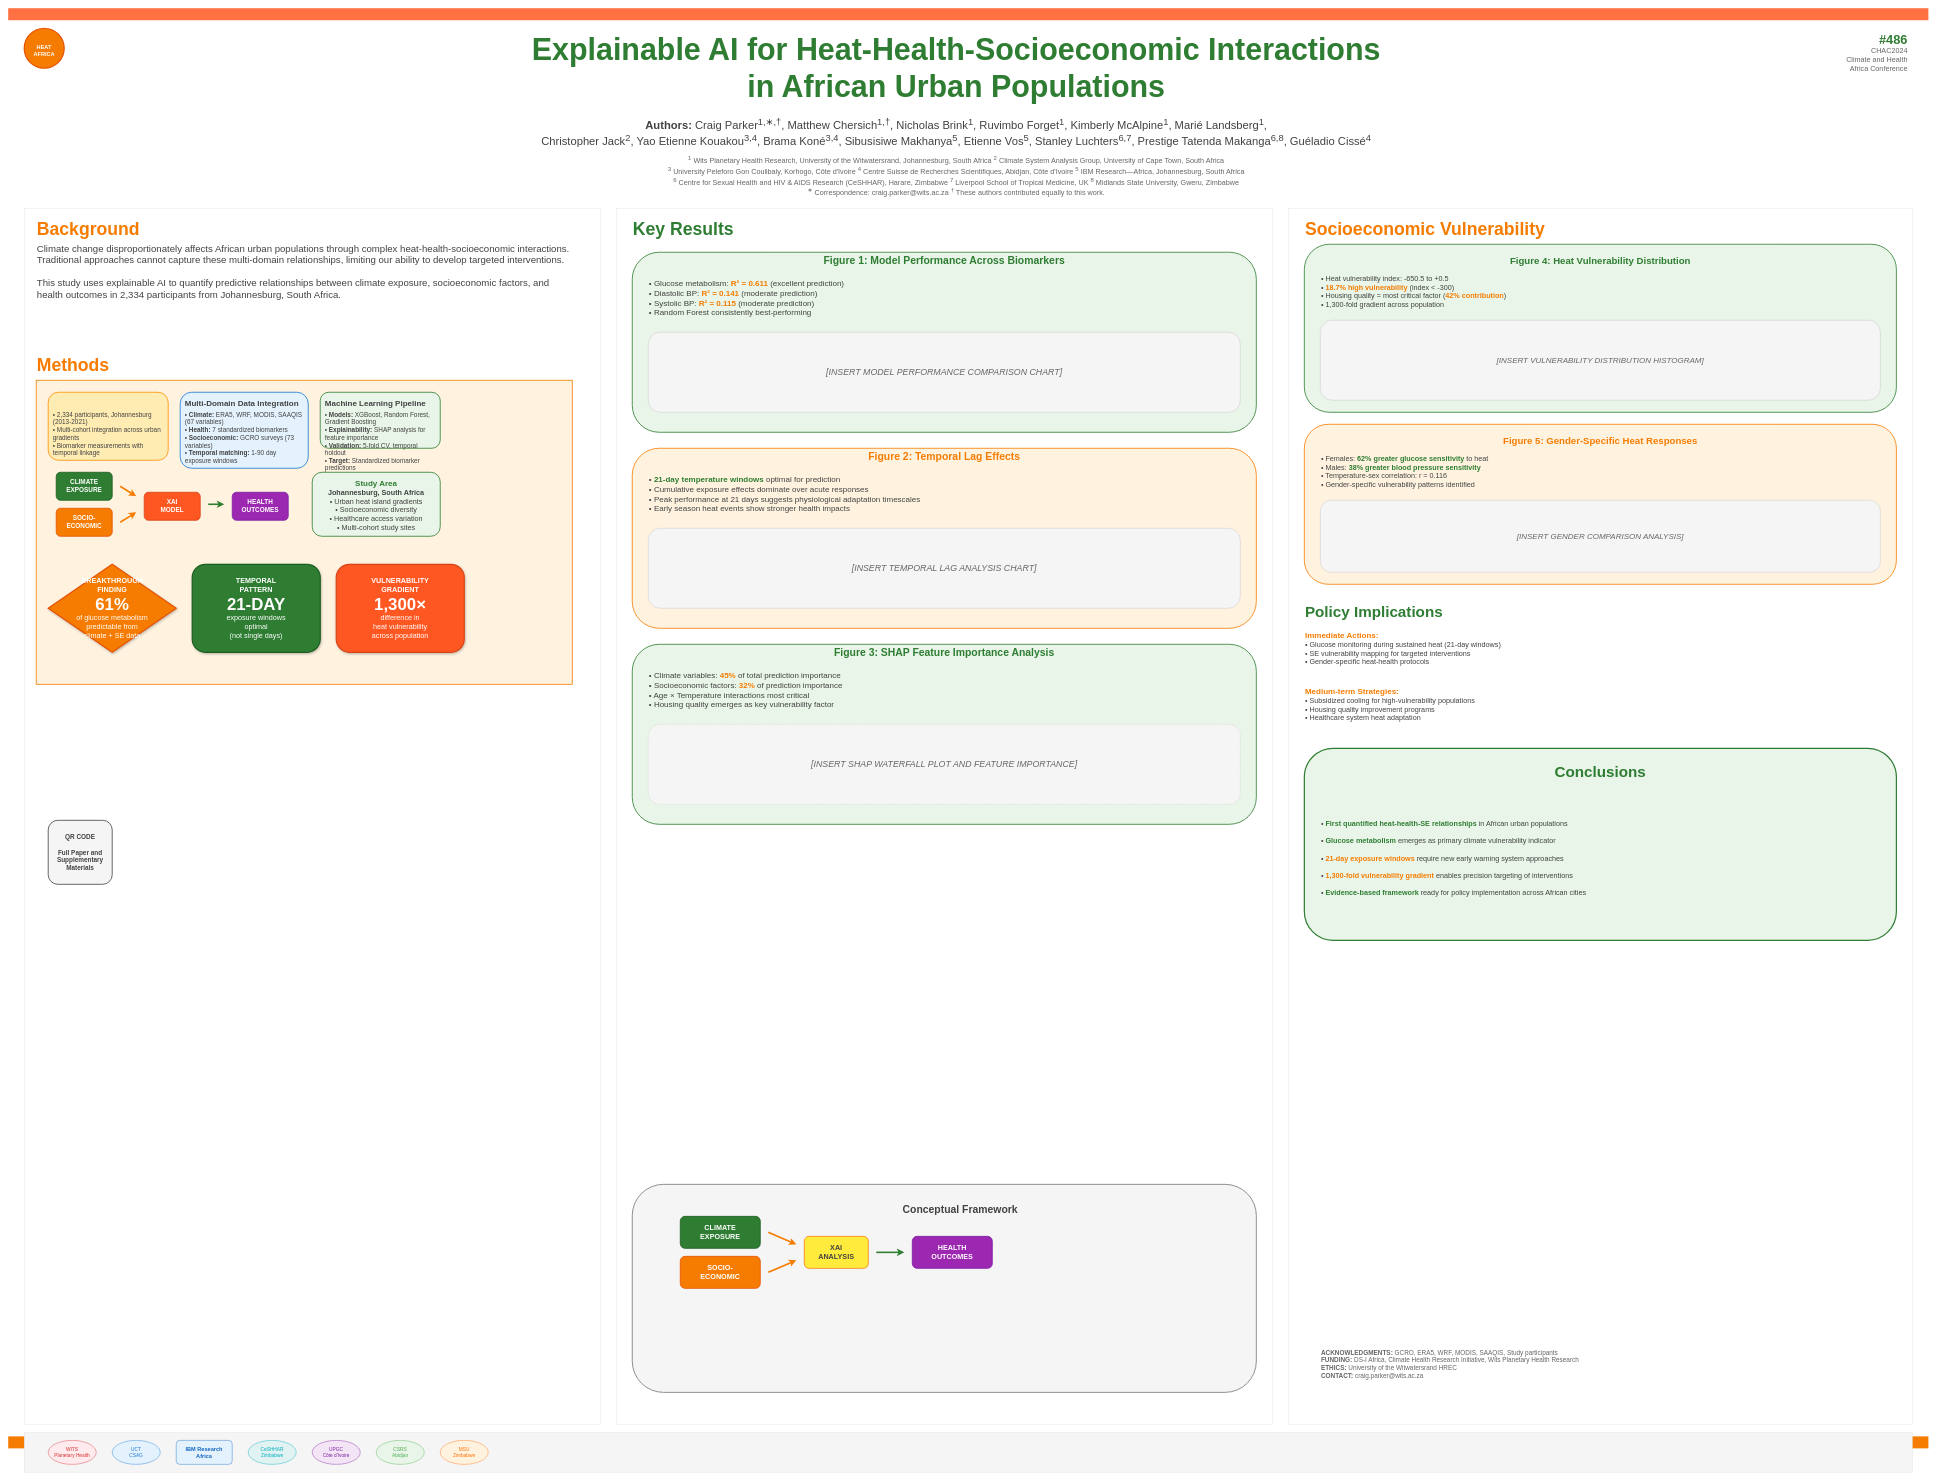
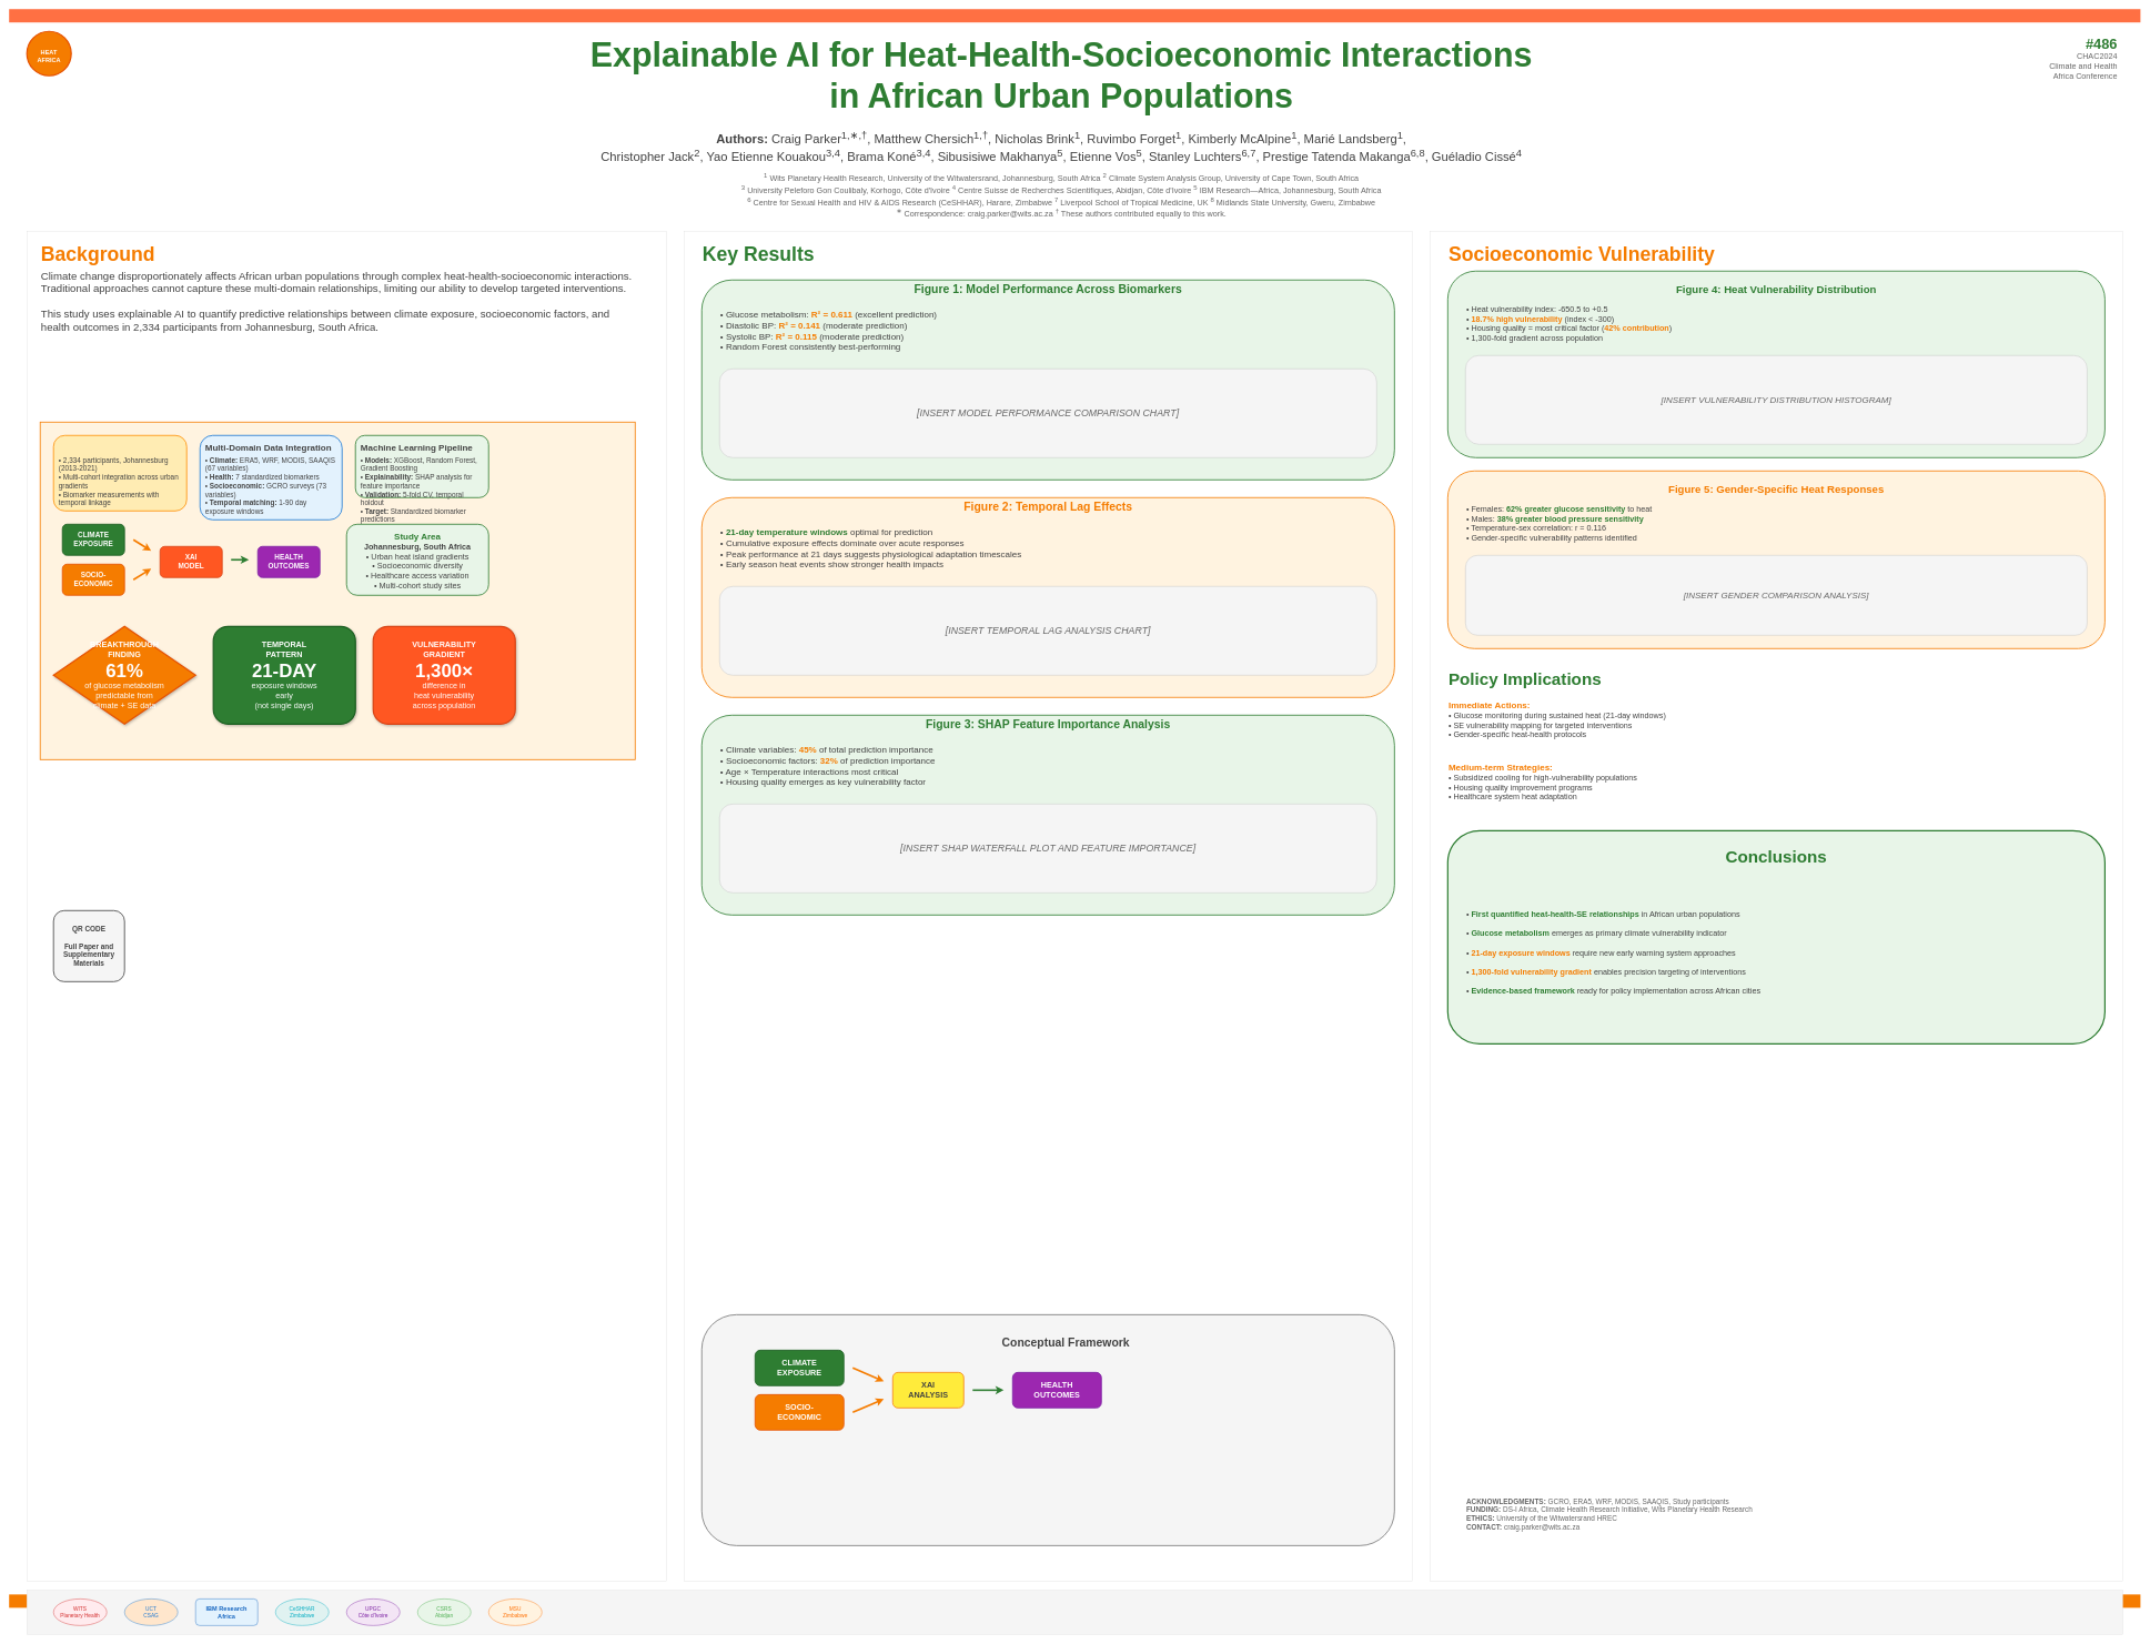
- <mxCell id="14" value="&lt;font face=&quot;Arial&quot; style=&quot;font-size: 44px; font-weight: bold; color: #F57C00;&quot;&gt;Methods&lt;/font&gt;" style="text;html=1;strokeColor=none;fillColor=none;align=left;verticalAlign=top;whiteSpace=wrap;rounded=0;" parent="1" vertex="1"><mxGeometry x="90" y="880" width="300" height="50" as="geometry" /></mxCell>
- <mxCell id="35" value="&lt;font face=&quot;Arial&quot; style=&quot;font-size: 18px; font-weight: bold; color: #FFFFFF;&quot;&gt;TEMPORAL&lt;br/&gt;PATTERN&lt;/font&gt;&lt;br/&gt;&lt;font face=&quot;Arial&quot; style=&quot;font-size: 42px; font-weight: bold; color: #FFFFFF;&quot;&gt;21-DAY&lt;/font&gt;&lt;br/&gt;&lt;font face=&quot;Arial&quot; style=&quot;font-size: 18px; color: #FFFFFF;&quot;&gt;exposure windows&lt;br/&gt;optimal&lt;br/&gt;(not single days)&lt;/font&gt;" style="rounded=1;whiteSpace=wrap;html=1;fillColor=#2E7D32;strokeColor=#1B5E20;strokeWidth=3;align=center;verticalAlign=middle;shadow=1;" parent="1" vertex="1"><mxGeometry x="480" y="1410" width="320" height="220" as="geometry" /></mxCell>
+ <mxCell id="35" value="&lt;font face=&quot;Arial&quot; style=&quot;font-size: 18px; font-weight: bold; color: #FFFFFF;&quot;&gt;TEMPORAL&lt;br/&gt;PATTERN&lt;/font&gt;&lt;br/&gt;&lt;font face=&quot;Arial&quot; style=&quot;font-size: 42px; font-weight: bold; color: #FFFFFF;&quot;&gt;21-DAY&lt;/font&gt;&lt;br/&gt;&lt;font face=&quot;Arial&quot; style=&quot;font-size: 18px; color: #FFFFFF;&quot;&gt;exposure windows&lt;br/&gt;early&lt;br/&gt;(not single days)&lt;/font&gt;" style="rounded=1;whiteSpace=wrap;html=1;fillColor=#2E7D32;strokeColor=#1B5E20;strokeWidth=3;align=center;verticalAlign=middle;shadow=1;" parent="1" vertex="1"><mxGeometry x="480" y="1410" width="320" height="220" as="geometry" /></mxCell>
- <mxCell id="51" value="&lt;font face=&quot;Arial&quot; style=&quot;font-size: 22px; color: #666; font-style: italic;&quot;&gt;[INSERT SHAP WATERFALL PLOT AND FEATURE IMPORTANCE]&lt;/font&gt;" style="rounded=1;whiteSpace=wrap;html=1;fillColor=#F5F5F5;strokeColor=#BDBDBD;strokeWidth=1;align=center;verticalAlign=middle;dashed=1;" parent="1" vertex="1"><mxGeometry x="1620" y="1810" width="1480" height="200" as="geometry" /></mxCell>
+ <mxCell id="51" value="&lt;font face=&quot;Arial&quot; style=&quot;font-size: 22px; color: #666; font-style: italic;&quot;&gt;[INSERT SHAP WATERFALL PLOT AND FEATURE IMPORTANCE]&lt;/font&gt;" style="rounded=1;whiteSpace=wrap;html=1;fillColor=#F5F5F5;strokeColor=#BDBDBD;strokeWidth=1;align=center;verticalAlign=middle;" parent="1" vertex="1"><mxGeometry x="1620" y="1810" width="1480" height="200" as="geometry" /></mxCell>
- <mxCell id="80" value="&lt;font face=&quot;Arial&quot; style=&quot;font-size: 12px; color: #1976D2;&quot;&gt;UCT&lt;br/&gt;CSAG&lt;/font&gt;" style="ellipse;whiteSpace=wrap;html=1;fillColor=#E3F2FD;strokeColor=#1976D2;align=center;verticalAlign=middle;" parent="1" vertex="1"><mxGeometry x="280" y="3600" width="120" height="60" as="geometry" /></mxCell>
+ <mxCell id="80" value="&lt;font face=&quot;Arial&quot; style=&quot;font-size: 12px; color: #1976D2;&quot;&gt;UCT&lt;br/&gt;CSAG&lt;/font&gt;" style="ellipse;whiteSpace=wrap;html=1;fillColor=#ffe6cc;strokeColor=#1976D2;align=center;verticalAlign=middle;" parent="1" vertex="1"><mxGeometry x="280" y="3600" width="120" height="60" as="geometry" /></mxCell>
